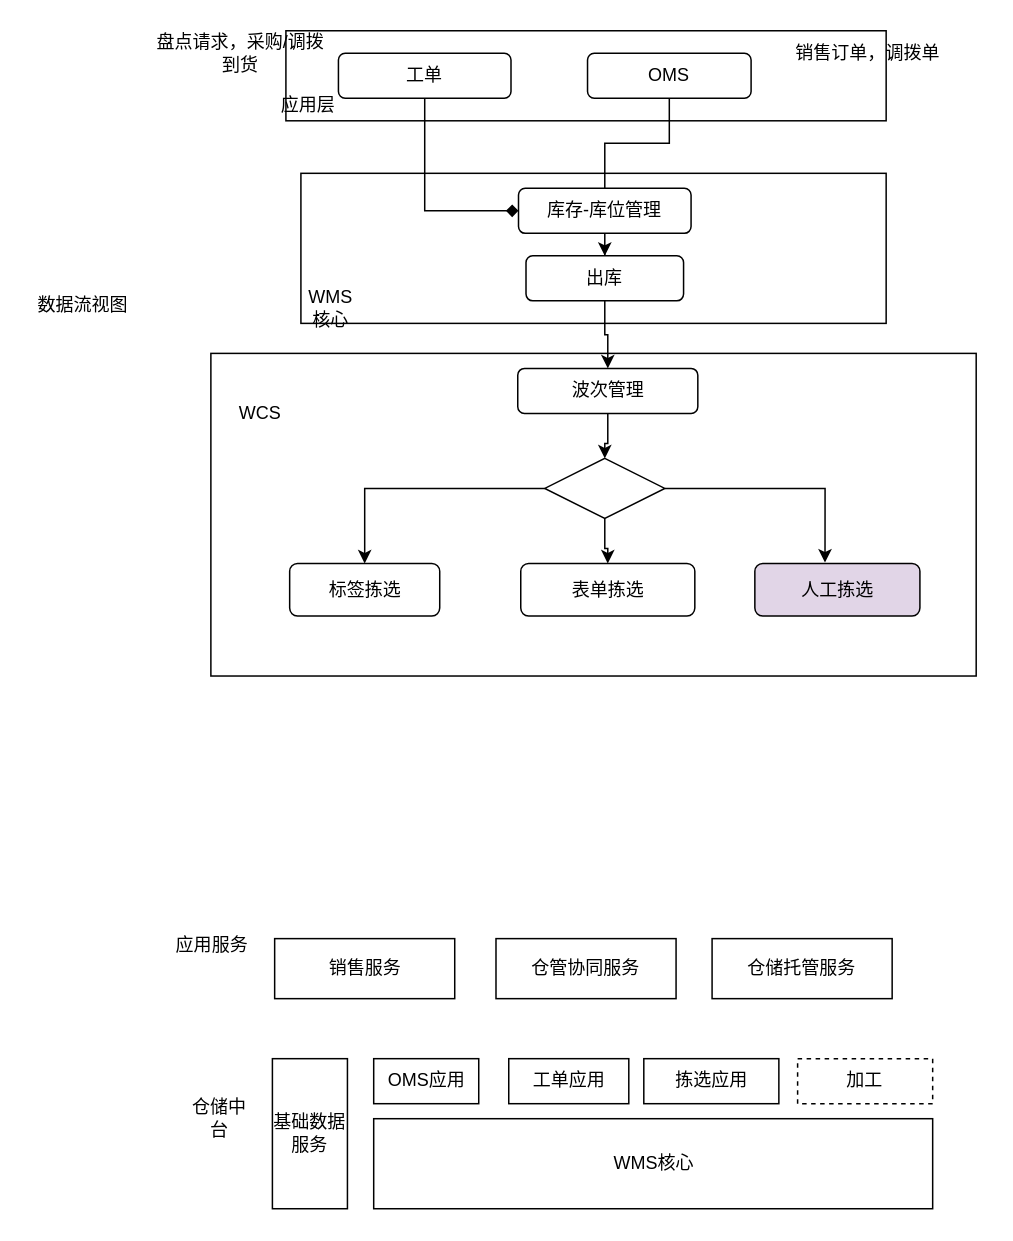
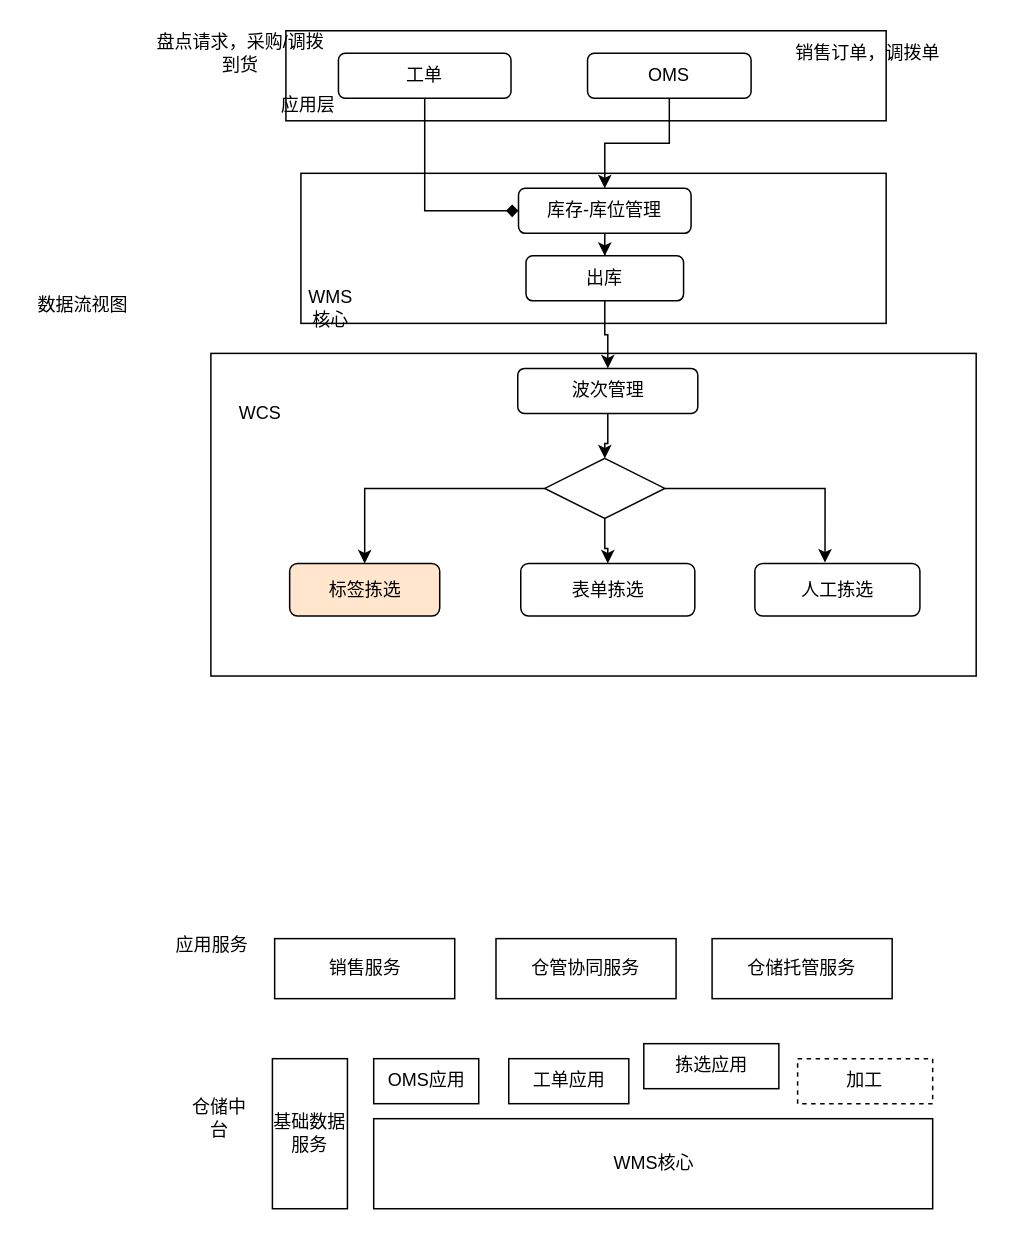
- <mxCell id="5" value="" style="edgeStyle=orthogonalEdgeStyle;rounded=0;orthogonalLoop=1;jettySize=auto;html=1;endArrow=none;" parent="1" source="6" target="8" edge="1"><mxGeometry relative="1" as="geometry" /></mxCell>
+ <mxCell id="5" value="" style="edgeStyle=orthogonalEdgeStyle;rounded=0;orthogonalLoop=1;jettySize=auto;html=1;" parent="1" source="6" target="8" edge="1"><mxGeometry relative="1" as="geometry" /></mxCell>
- <mxCell id="11" value="标签拣选" style="rounded=1;whiteSpace=wrap;html=1;" parent="1" vertex="1"><mxGeometry x="192.5" y="375" width="100" height="35" as="geometry" /></mxCell>
+ <mxCell id="11" value="标签拣选" style="rounded=1;whiteSpace=wrap;html=1;fillColor=#ffe6cc;" parent="1" vertex="1"><mxGeometry x="192.5" y="375" width="100" height="35" as="geometry" /></mxCell>
- <mxCell id="13" value="人工拣选" style="rounded=1;whiteSpace=wrap;html=1;fillColor=#e1d5e7;" parent="1" vertex="1"><mxGeometry x="502.5" y="375" width="110" height="35" as="geometry" /></mxCell>
+ <mxCell id="13" value="人工拣选" style="rounded=1;whiteSpace=wrap;html=1;" parent="1" vertex="1"><mxGeometry x="502.5" y="375" width="110" height="35" as="geometry" /></mxCell>
- <mxCell id="31" value="拣选应用" style="rounded=0;whiteSpace=wrap;html=1;" vertex="1" parent="1"><mxGeometry x="428.5" y="705" width="90" height="30" as="geometry" /></mxCell>
+ <mxCell id="31" value="拣选应用" style="rounded=0;whiteSpace=wrap;html=1;" vertex="1" parent="1"><mxGeometry x="428.5" y="695" width="90" height="30" as="geometry" /></mxCell>
